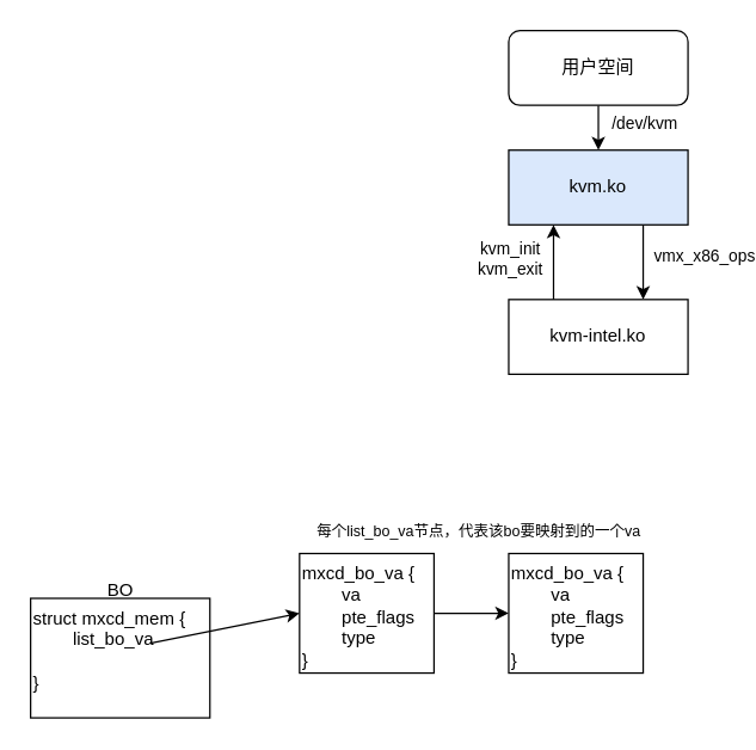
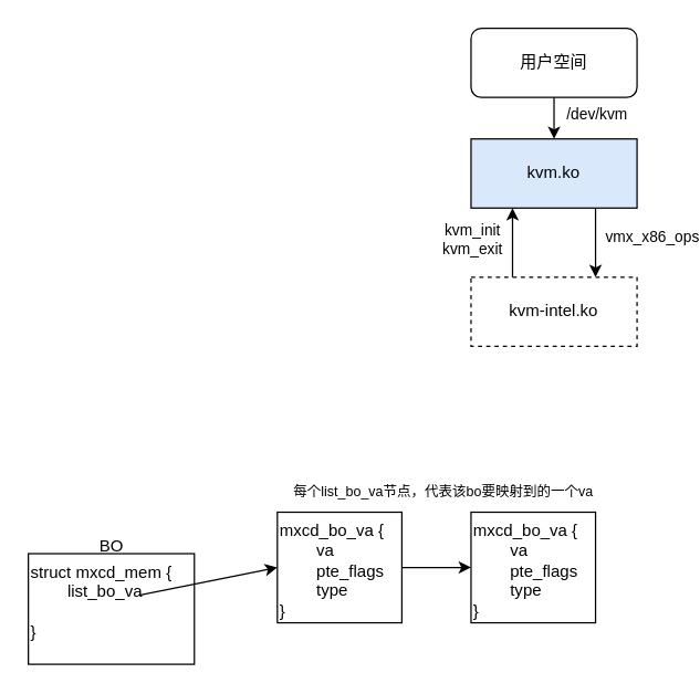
- <mxCell id="8" value="kvm-intel.ko" style="rounded=0;whiteSpace=wrap;html=1;" vertex="1" parent="1"><mxGeometry x="340" y="200" width="120" height="50" as="geometry" /></mxCell>
+ <mxCell id="8" value="kvm-intel.ko" style="rounded=0;whiteSpace=wrap;html=1;dashed=1;" vertex="1" parent="1"><mxGeometry x="340" y="200" width="120" height="50" as="geometry" /></mxCell>
